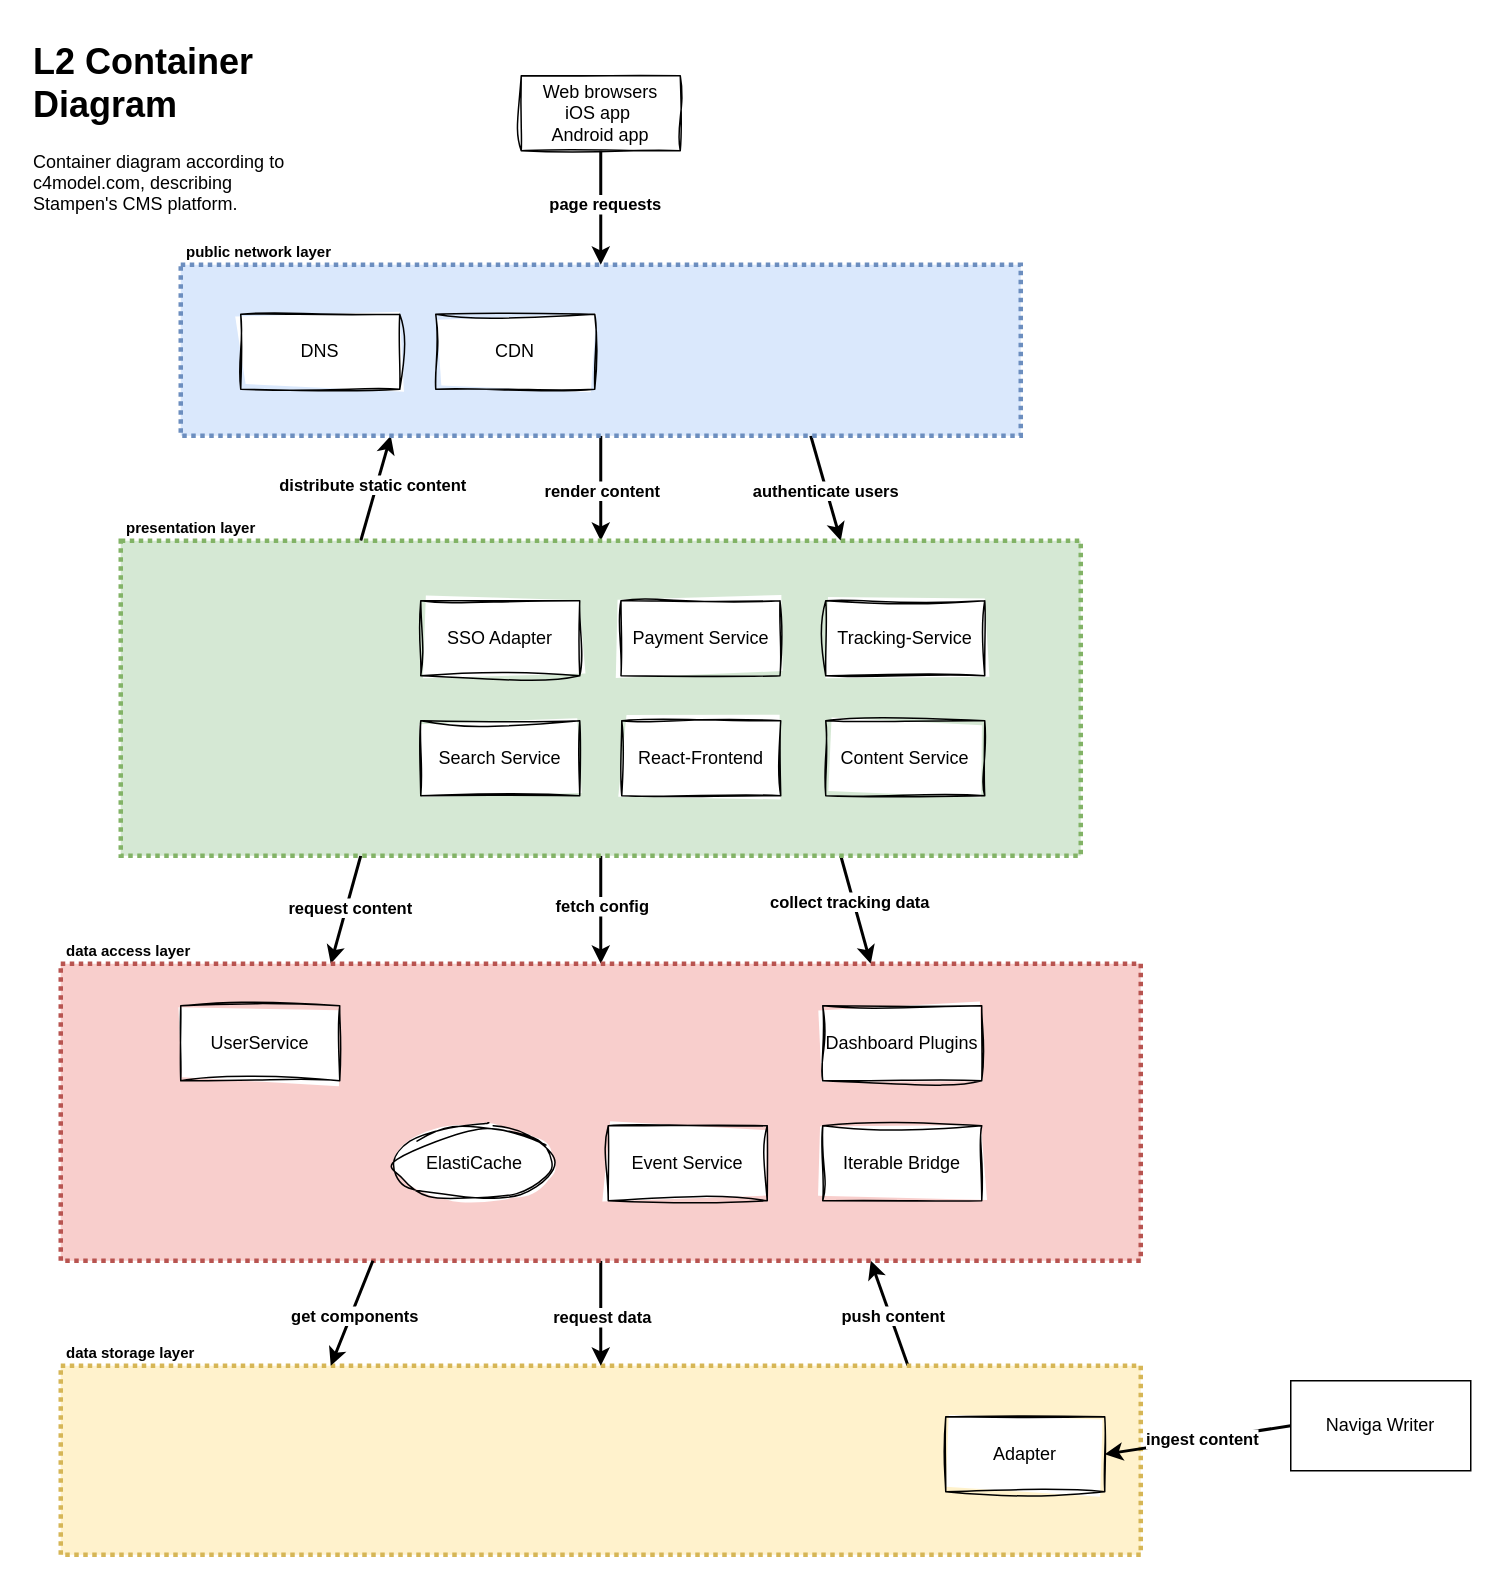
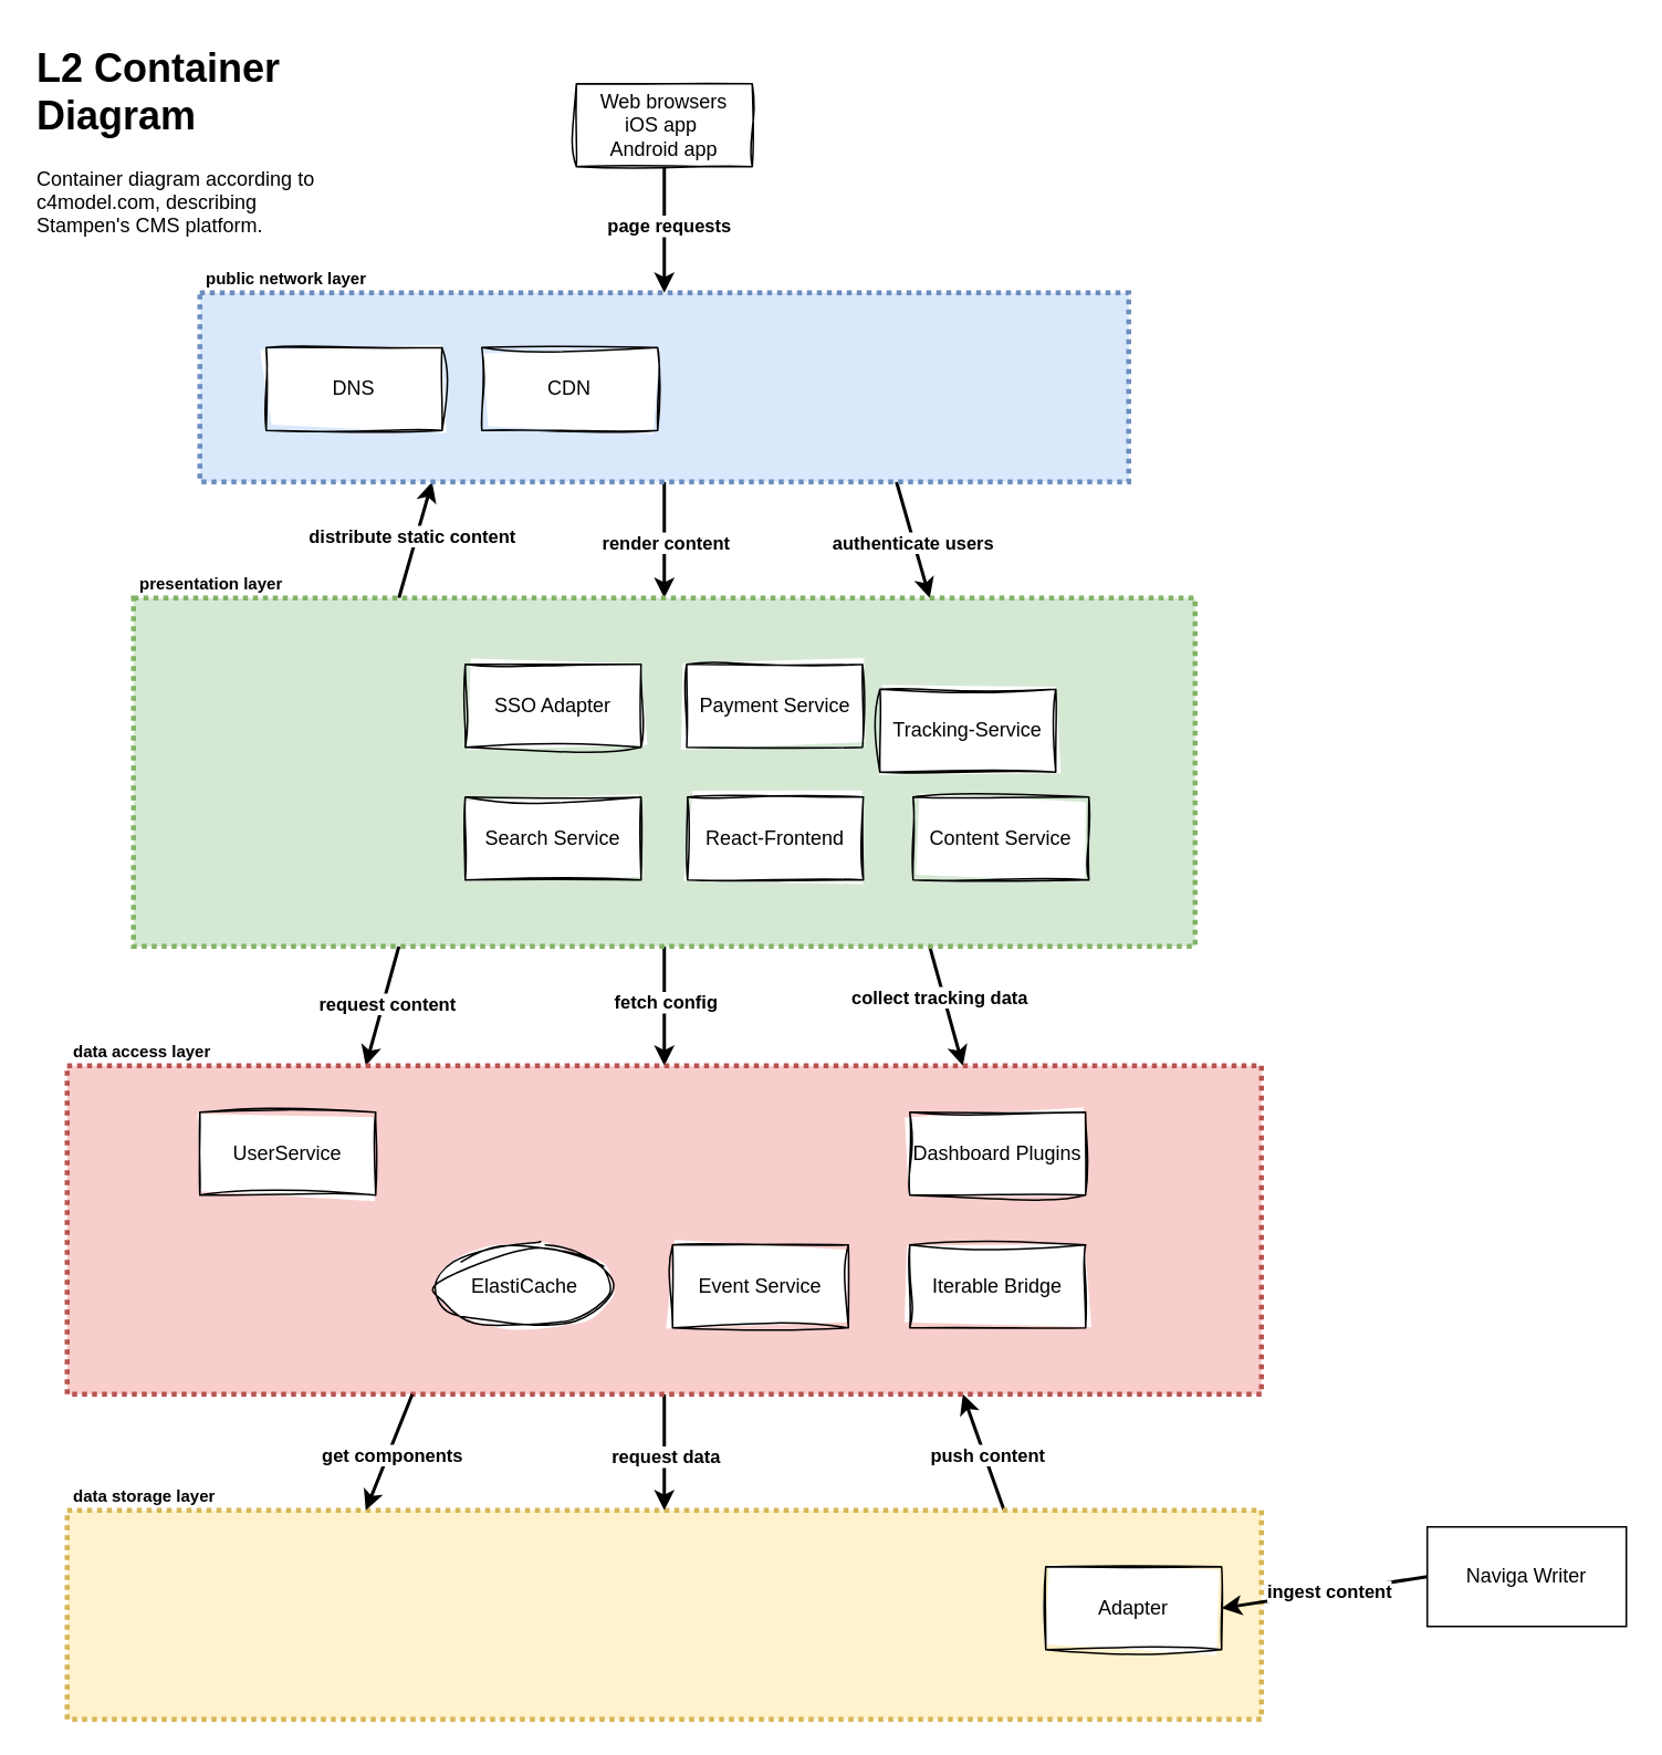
- <mxCell id="24" value="Tracking-Service" style="rounded=0;whiteSpace=wrap;html=1;sketch=1;curveFitting=1;jiggle=2;" parent="1" vertex="1"><mxGeometry x="550" y="400" width="106" height="50" as="geometry" /></mxCell>
+ <mxCell id="24" value="Tracking-Service" style="rounded=0;whiteSpace=wrap;html=1;sketch=1;curveFitting=1;jiggle=2;" parent="1" vertex="1"><mxGeometry x="530" y="415" width="106" height="50" as="geometry" /></mxCell>
